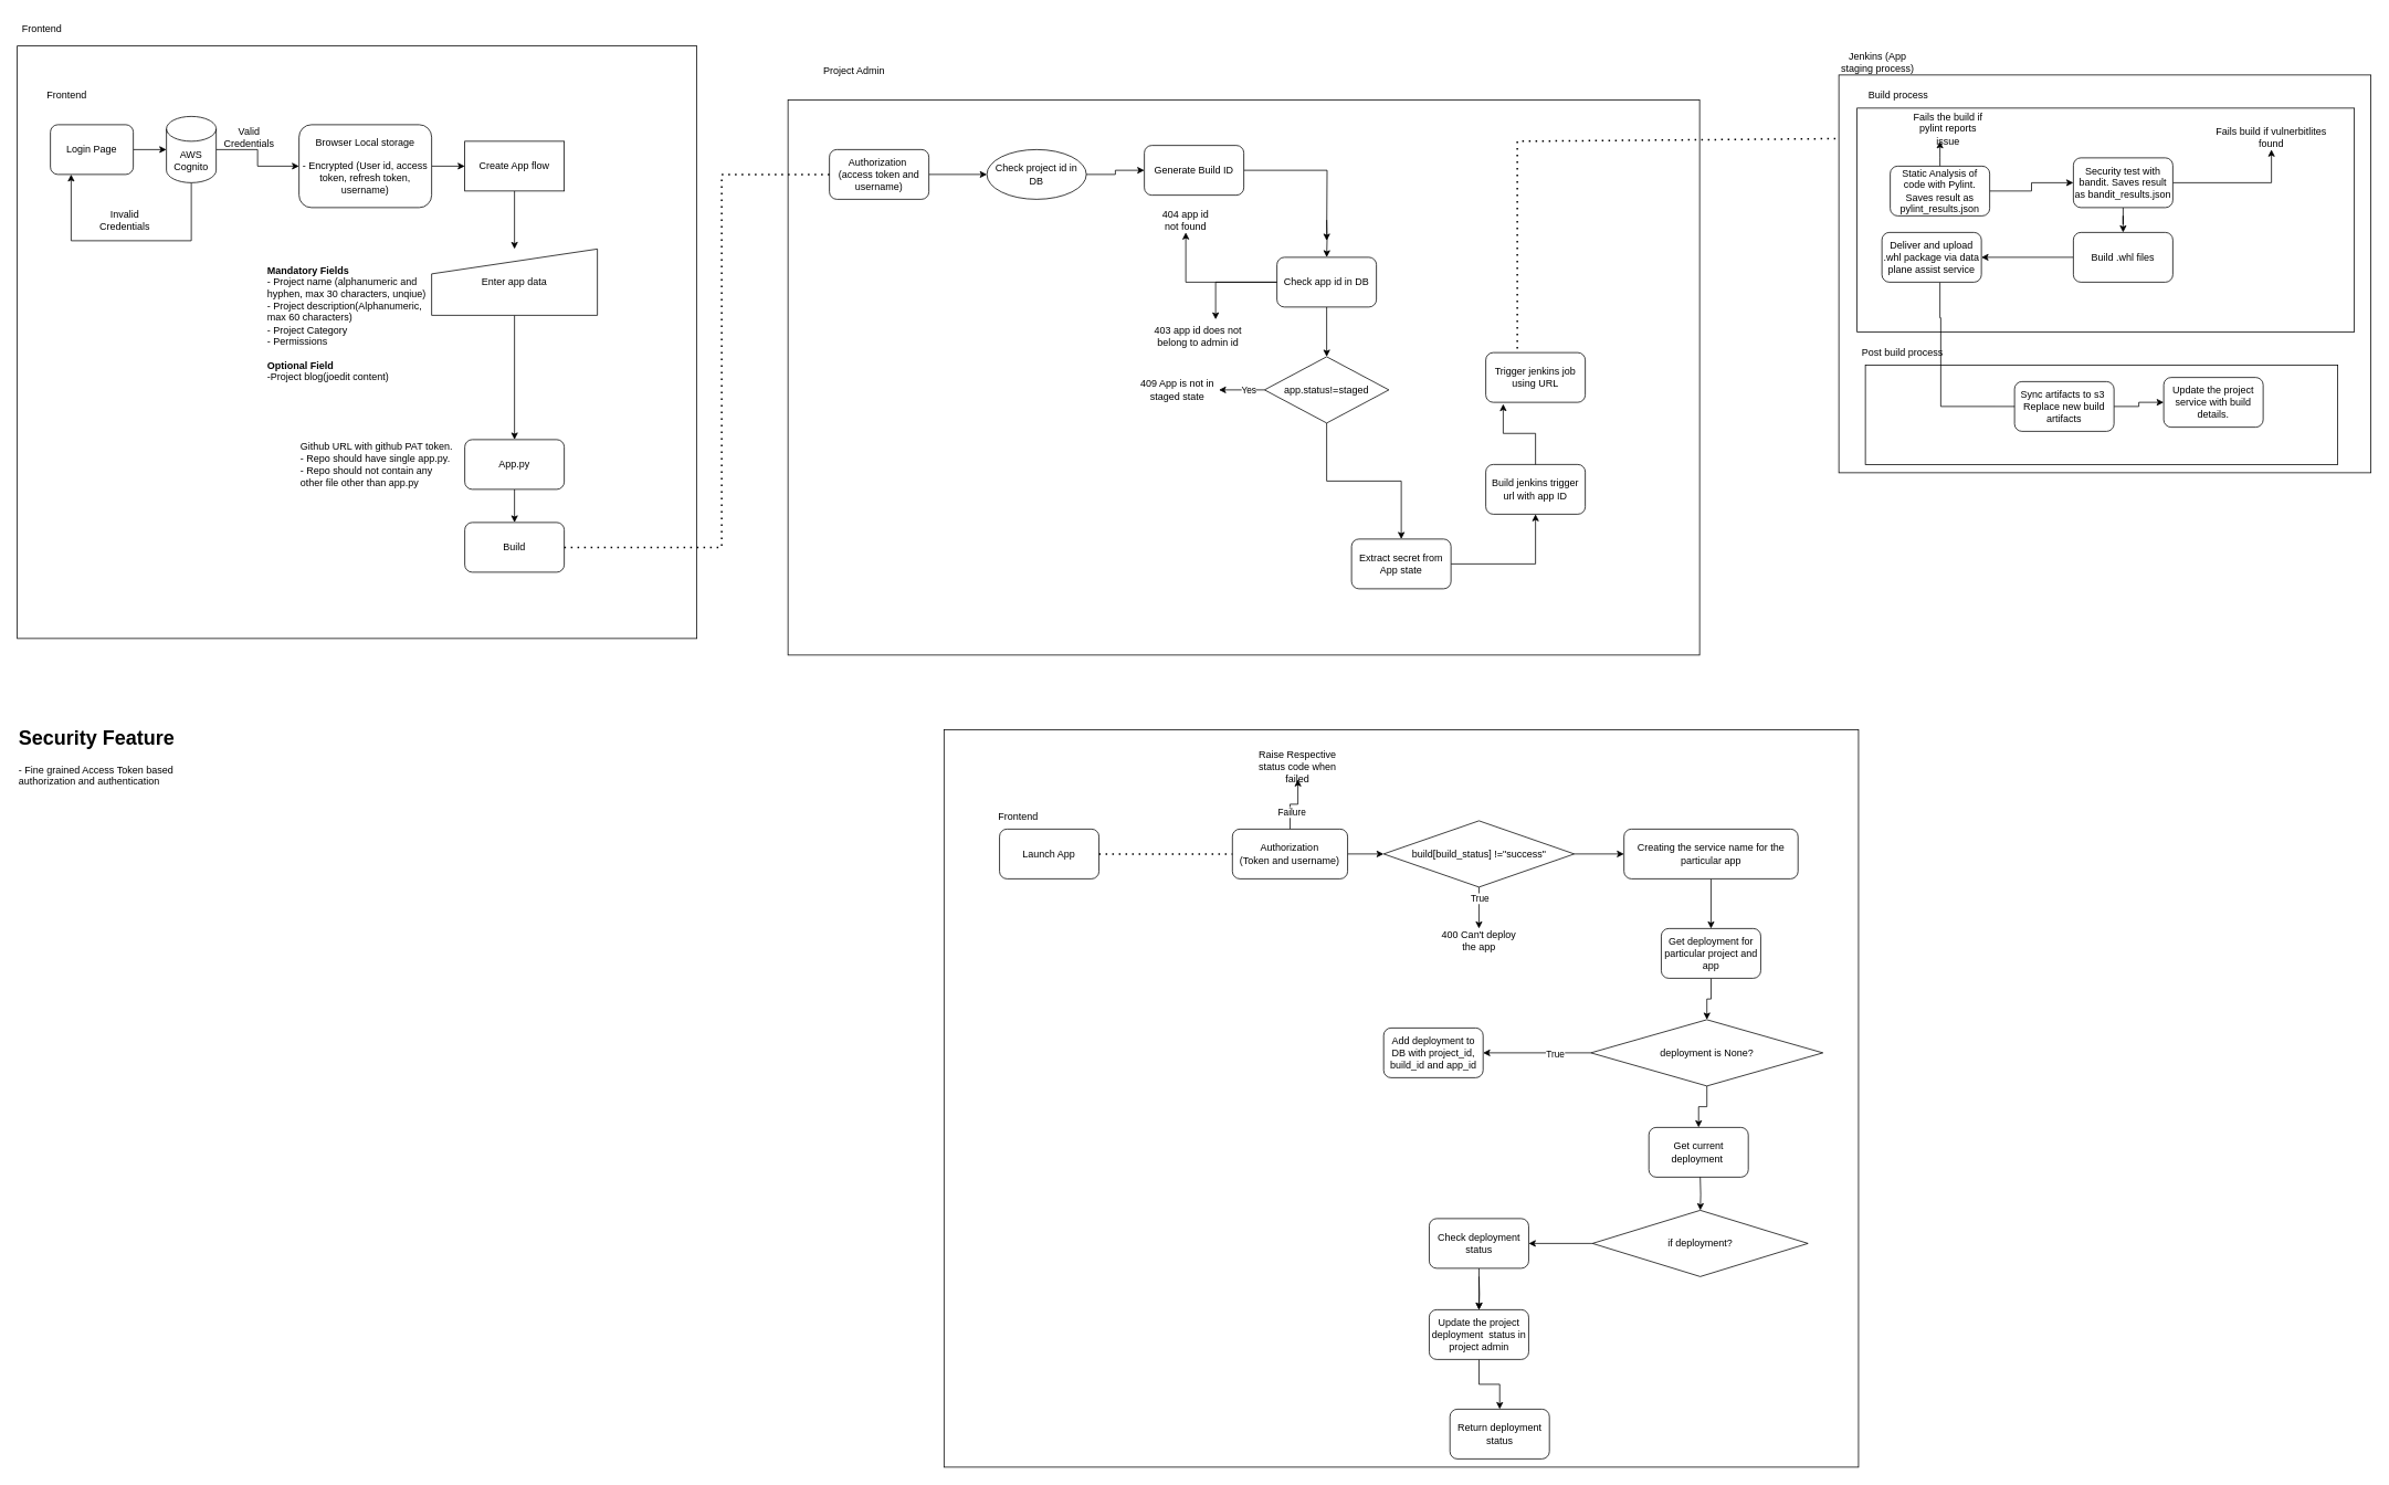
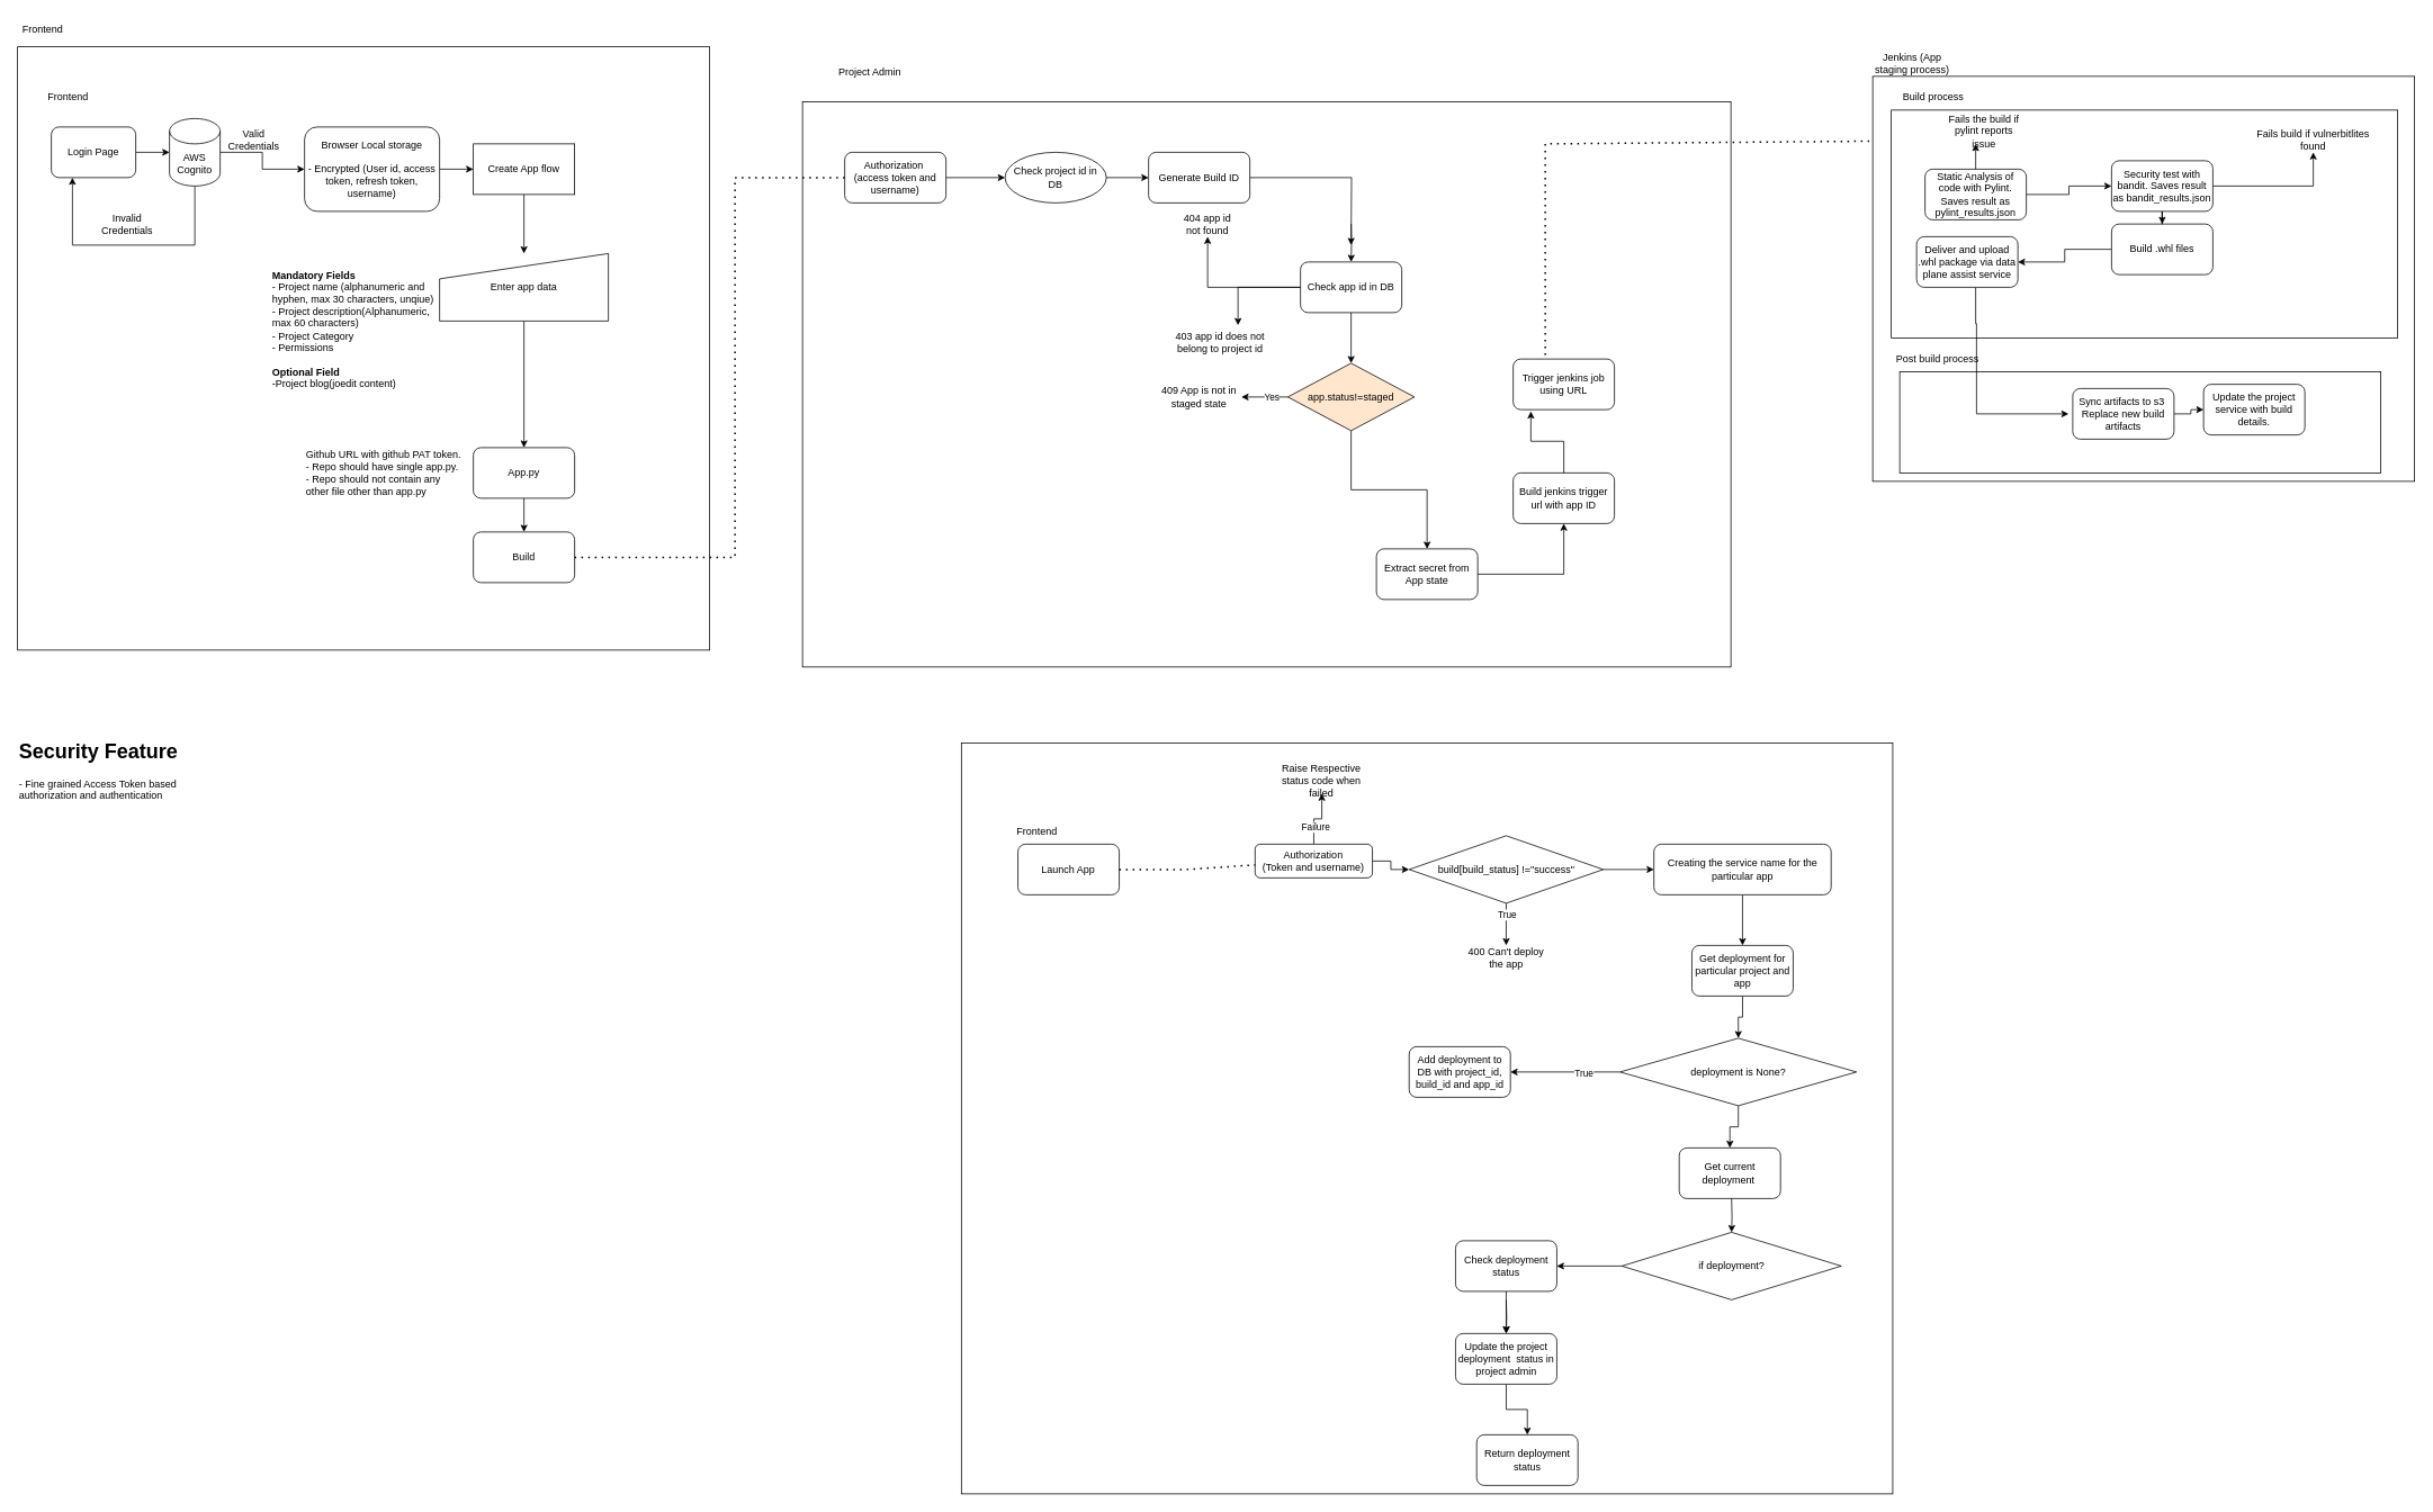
- <mxCell id="32" value="Generate Build ID" style="rounded=1;whiteSpace=wrap;html=1;" vertex="1" parent="1"><mxGeometry x="1380" y="175" width="120" height="60" as="geometry" /></mxCell>
+ <mxCell id="32" value="Generate Build ID" style="rounded=1;whiteSpace=wrap;html=1;" vertex="1" parent="1"><mxGeometry x="1360" y="180" width="120" height="60" as="geometry" /></mxCell>
- <mxCell id="60" value="Build .whl files" style="rounded=1;whiteSpace=wrap;html=1;" vertex="1" parent="1"><mxGeometry x="2501" y="280" width="120" height="60" as="geometry" /></mxCell>
+ <mxCell id="60" value="Build .whl files" style="rounded=1;whiteSpace=wrap;html=1;" vertex="1" parent="1"><mxGeometry x="2501" y="265" width="120" height="60" as="geometry" /></mxCell>
- <mxCell id="38" value="403 app id does not belong to admin id" style="text;html=1;align=center;verticalAlign=middle;whiteSpace=wrap;rounded=0;" vertex="1" parent="1"><mxGeometry x="1390" y="390" width="110" height="30" as="geometry" /></mxCell>
+ <mxCell id="38" value="403 app id does not belong to project id" style="text;html=1;align=center;verticalAlign=middle;whiteSpace=wrap;rounded=0;" vertex="1" parent="1"><mxGeometry x="1390" y="390" width="110" height="30" as="geometry" /></mxCell>
- <mxCell id="43" value="app.status!=staged" style="rhombus;whiteSpace=wrap;html=1;" vertex="1" parent="1"><mxGeometry x="1525" y="430" width="150" height="80" as="geometry" /></mxCell>
+ <mxCell id="43" value="app.status!=staged" style="rhombus;whiteSpace=wrap;html=1;fillColor=#ffe6cc;" vertex="1" parent="1"><mxGeometry x="1525" y="430" width="150" height="80" as="geometry" /></mxCell>
- <mxCell id="64" value="Sync artifacts to s3&amp;nbsp;&lt;div&gt;Replace new build artifacts&lt;/div&gt;" style="rounded=1;whiteSpace=wrap;html=1;" vertex="1" parent="1"><mxGeometry x="2430" y="460" width="120" height="60" as="geometry" /></mxCell>
+ <mxCell id="64" value="Sync artifacts to s3&amp;nbsp;&lt;div&gt;Replace new build artifacts&lt;/div&gt;" style="rounded=1;whiteSpace=wrap;html=1;" vertex="1" parent="1"><mxGeometry x="2455" y="460" width="120" height="60" as="geometry" /></mxCell>
- <mxCell id="75" value="Authorization&lt;div&gt;(Token and username)&lt;/div&gt;" style="rounded=1;whiteSpace=wrap;html=1;" vertex="1" parent="1"><mxGeometry x="1486.25" y="1000" width="139" height="60" as="geometry" /></mxCell>
+ <mxCell id="75" value="Authorization&lt;div&gt;(Token and username)&lt;/div&gt;" style="rounded=1;whiteSpace=wrap;html=1;" vertex="1" parent="1"><mxGeometry x="1486.25" y="1000" width="139" height="40" as="geometry" /></mxCell>
